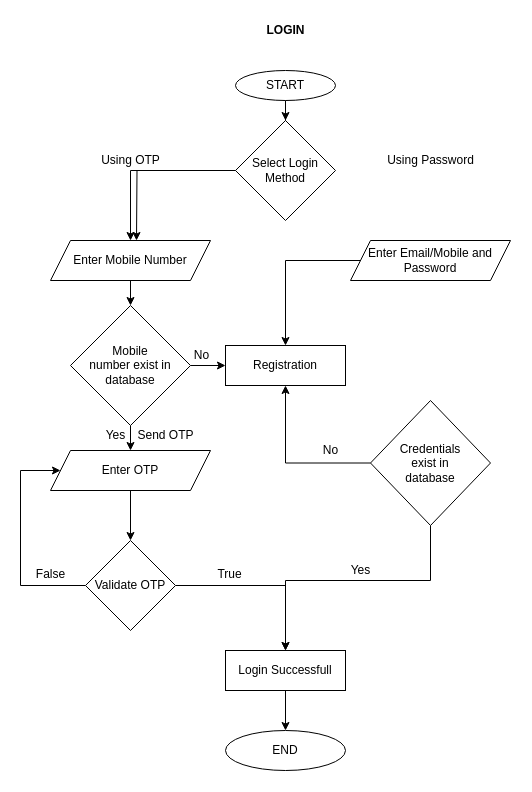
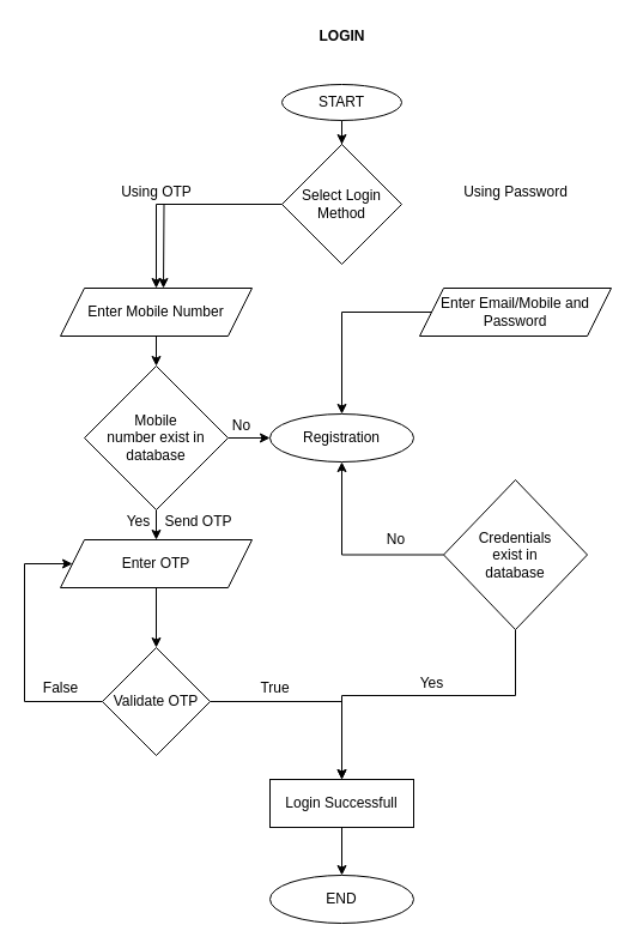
- <mxCell id="27" value="Registration" style="whiteSpace=wrap;html=1;" vertex="1" parent="1"><mxGeometry x="225" y="345" width="120" height="40" as="geometry" /></mxCell>
+ <mxCell id="27" value="Registration" style="ellipse;whiteSpace=wrap;html=1;" vertex="1" parent="1"><mxGeometry x="225" y="345" width="120" height="40" as="geometry" /></mxCell>
